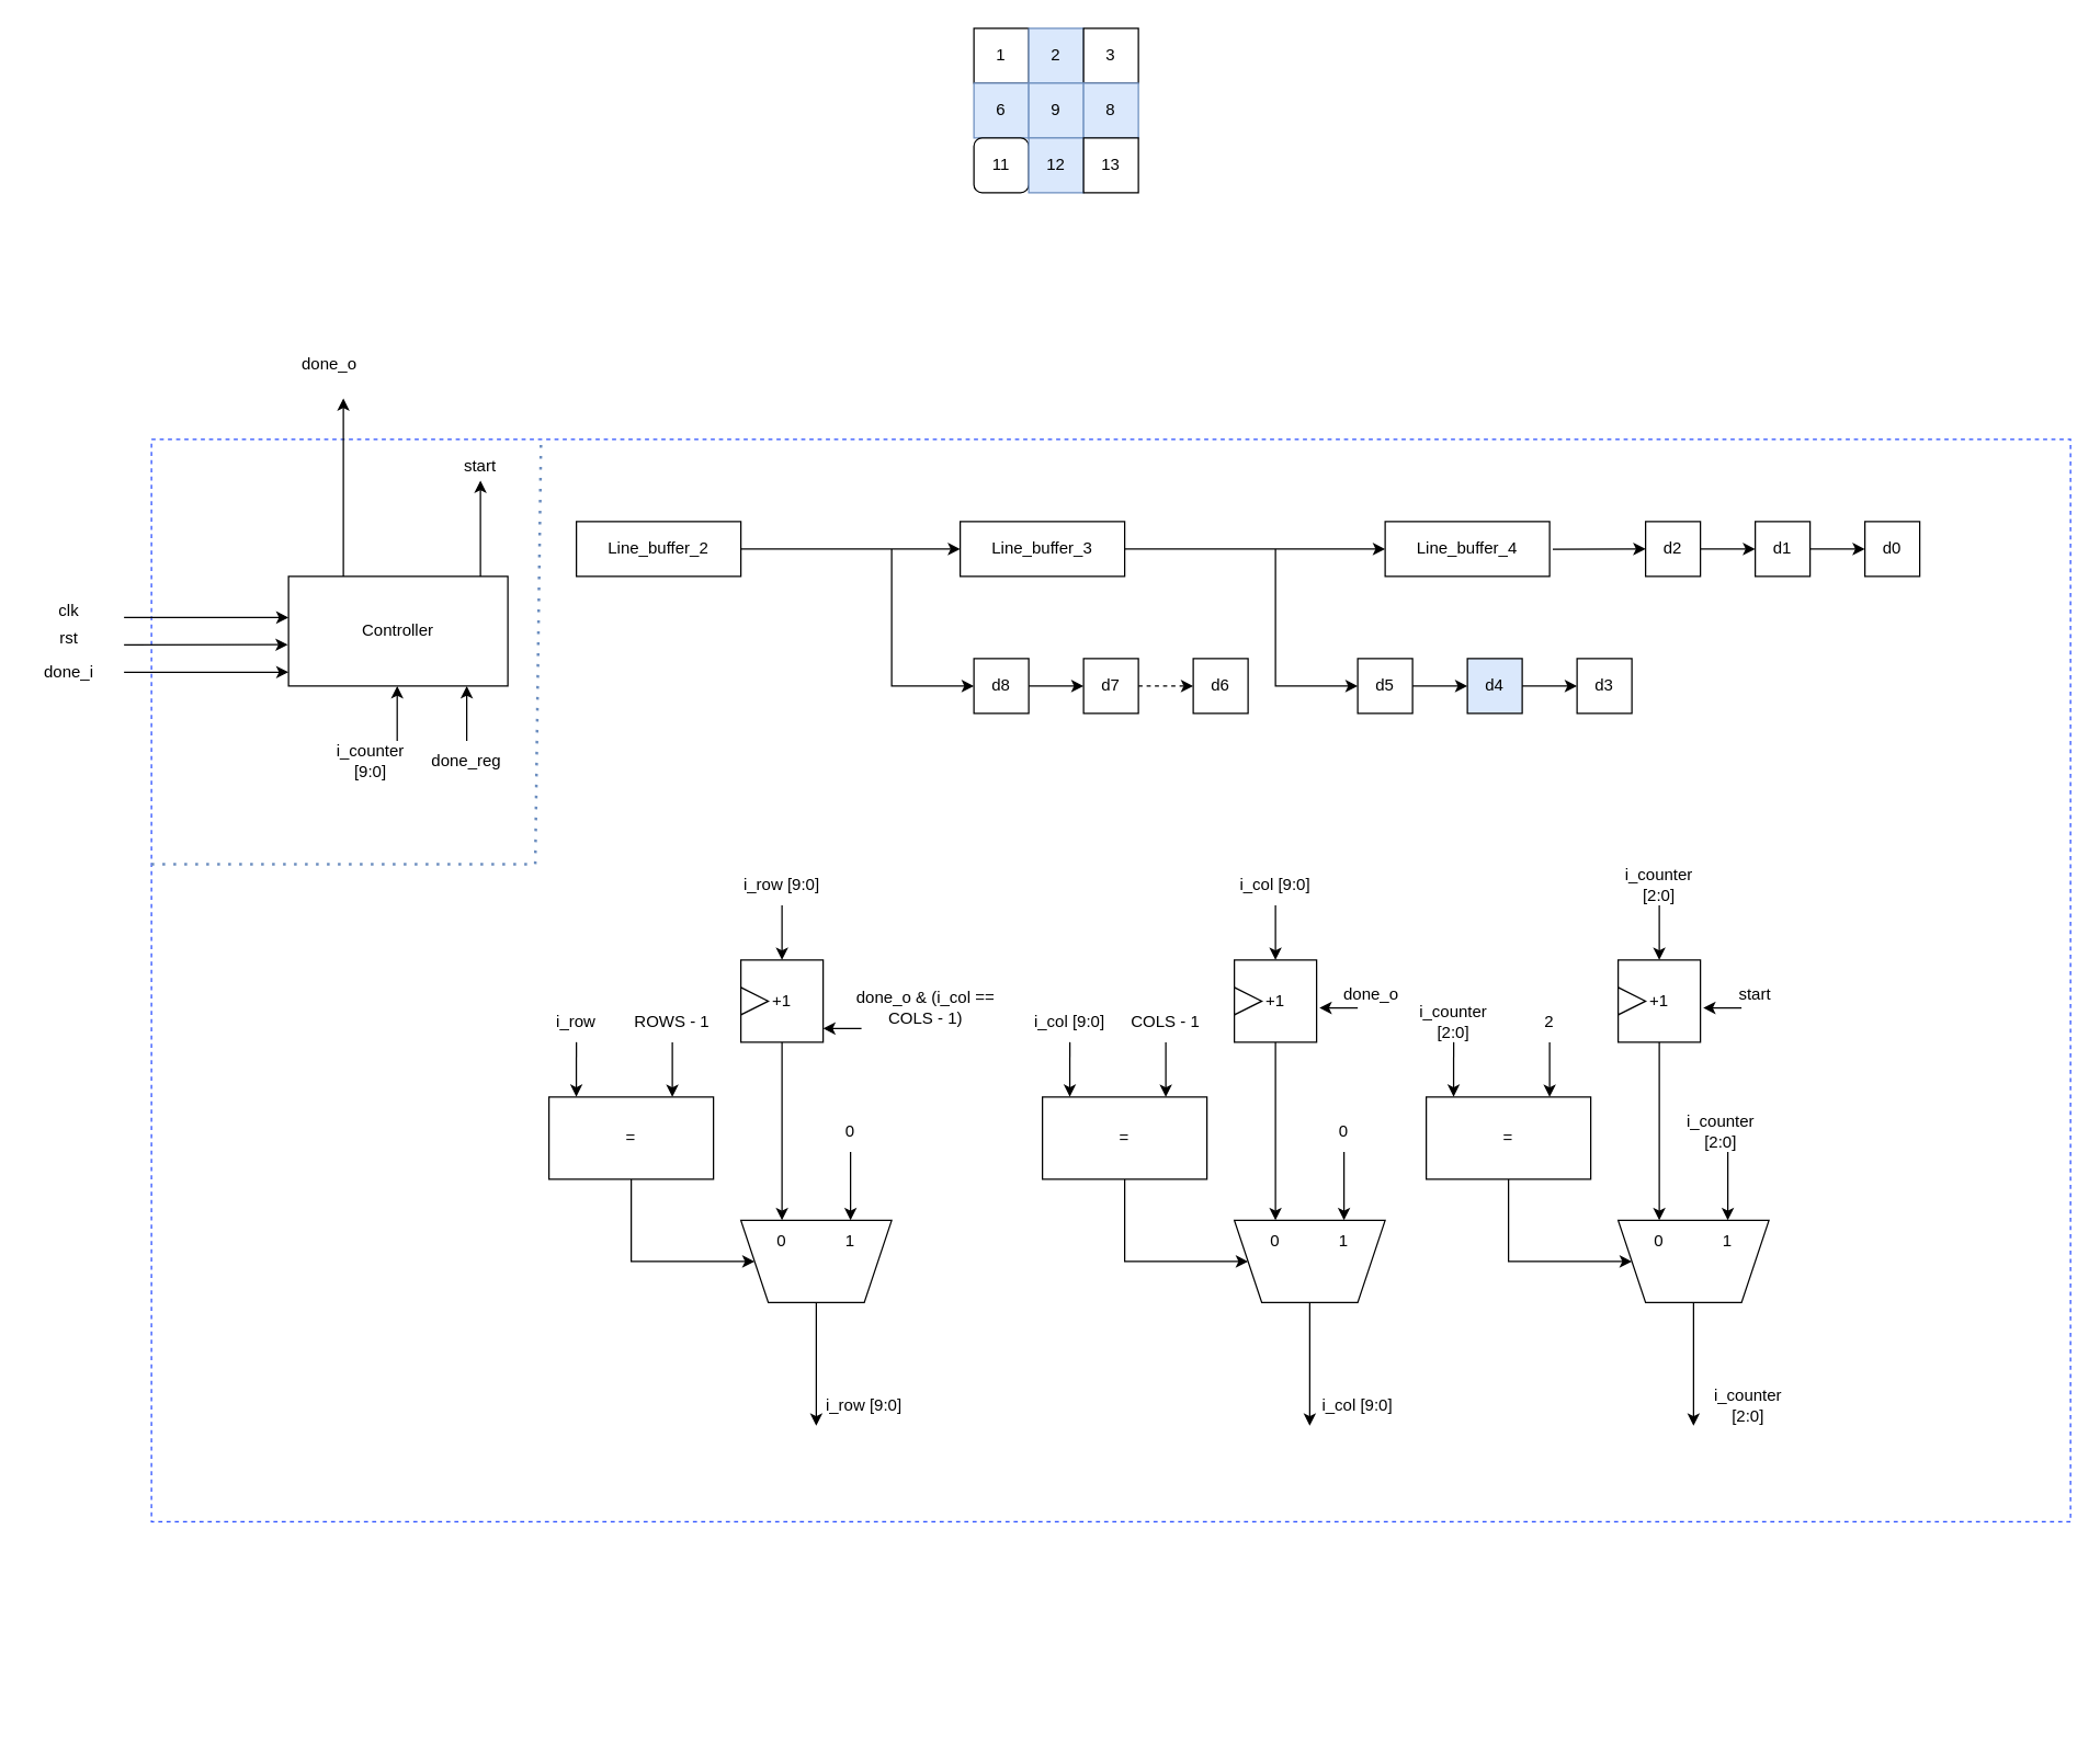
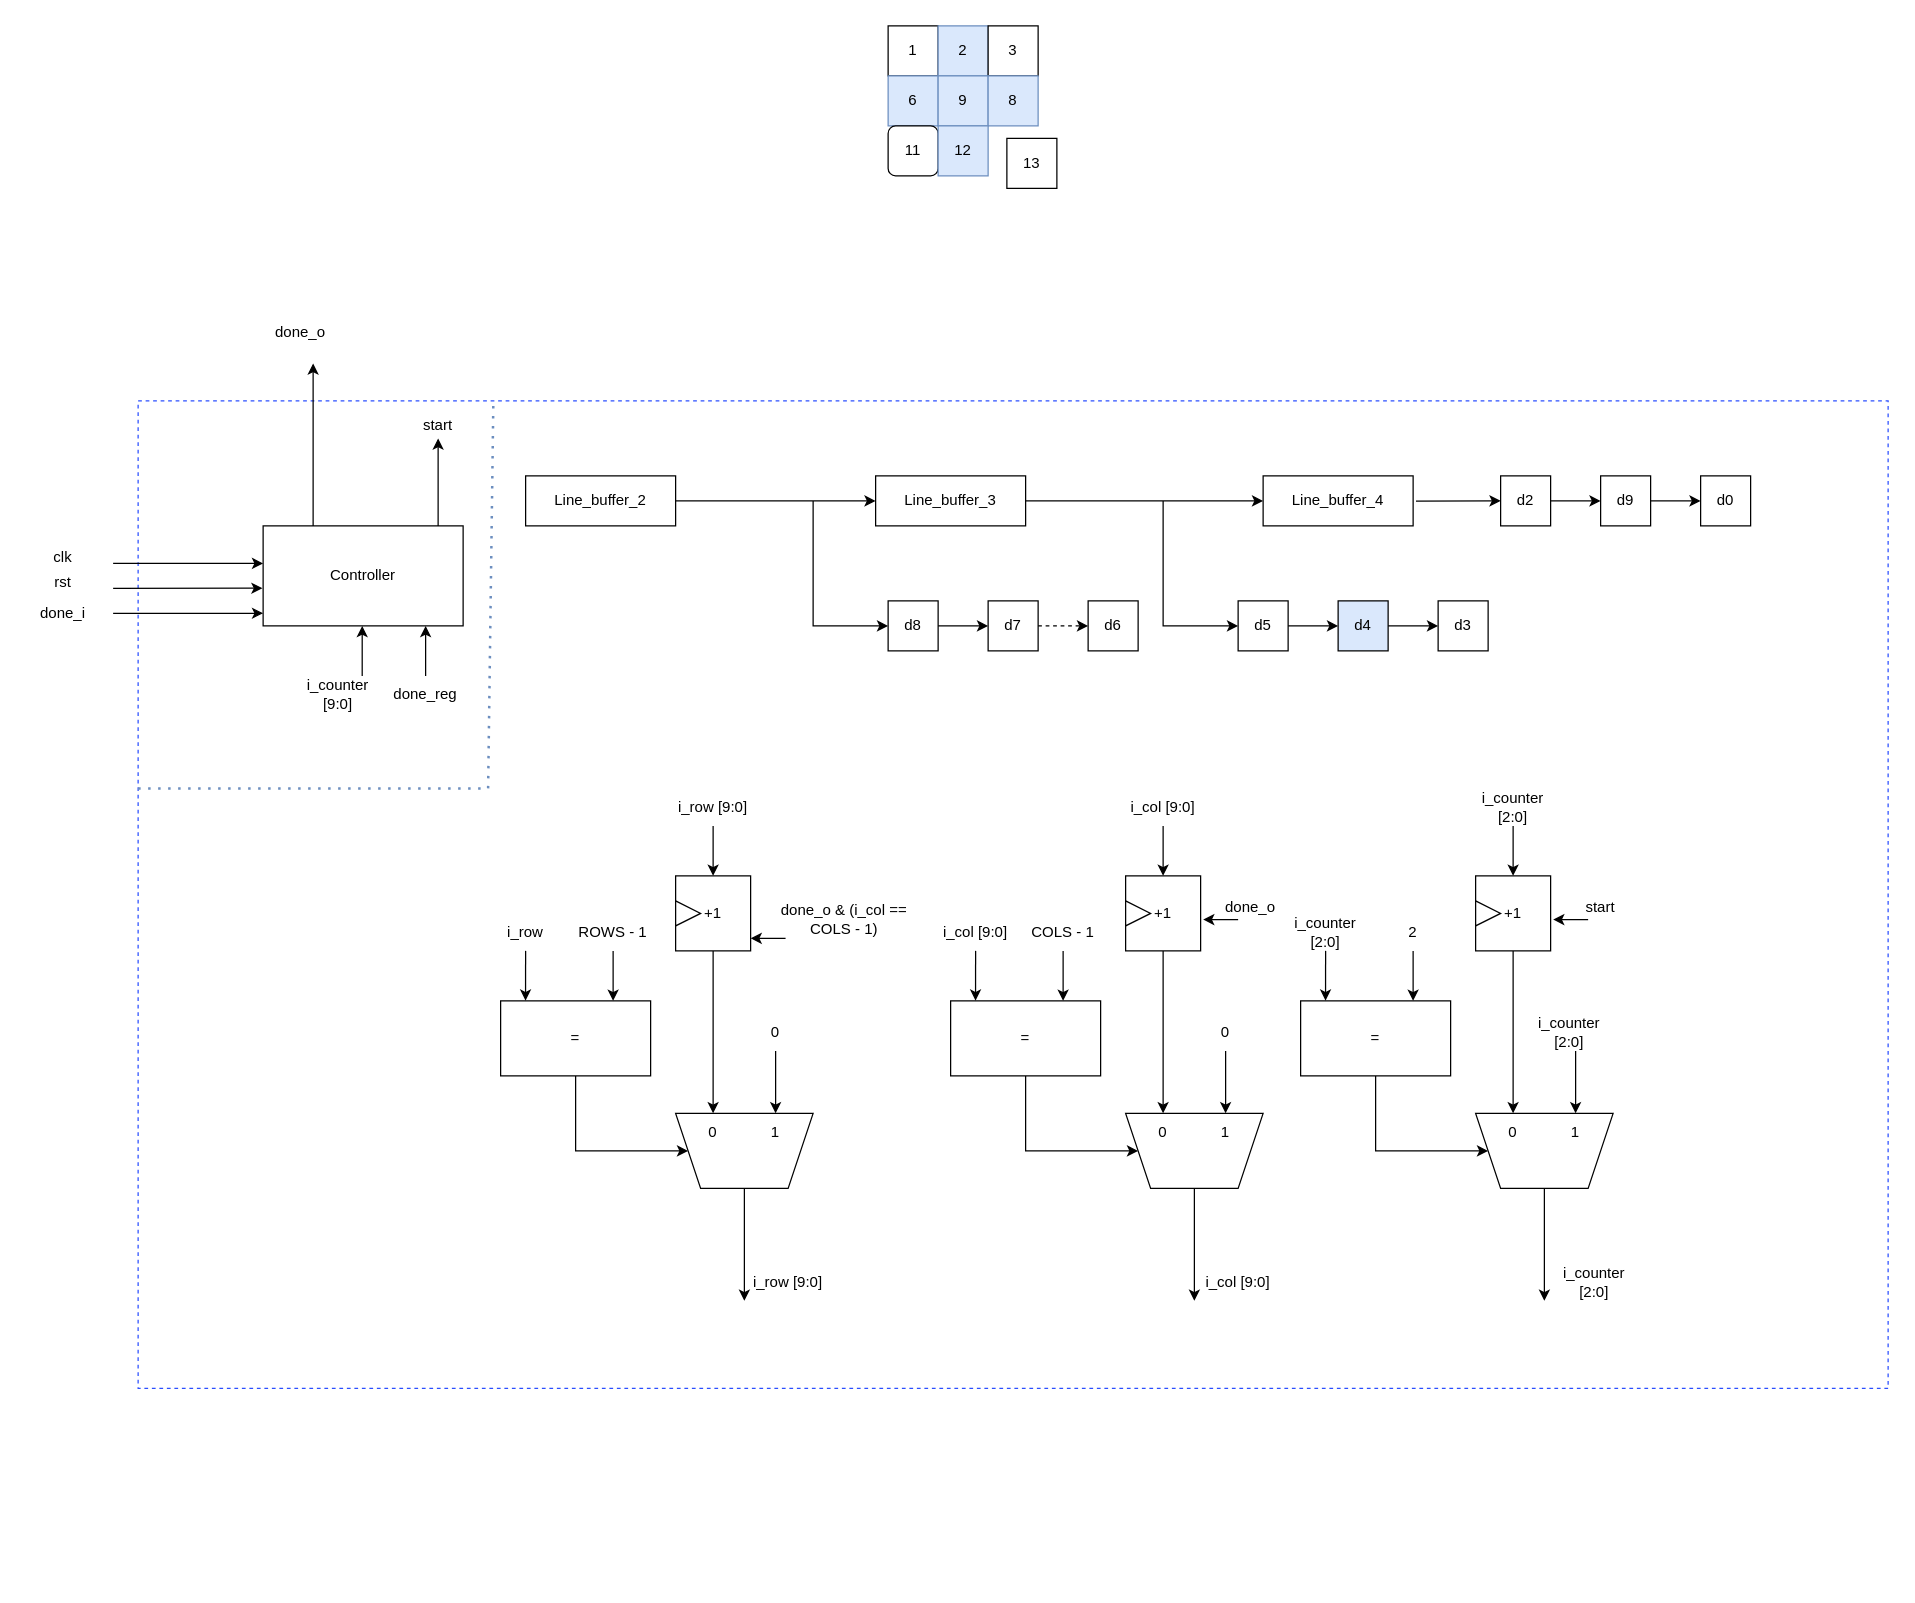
- <mxCell id="110" value="13" style="rounded=0;whiteSpace=wrap;html=1;" vertex="1" parent="1"><mxGeometry x="790" y="100" width="40" height="40" as="geometry" /></mxCell>
+ <mxCell id="110" value="13" style="rounded=0;whiteSpace=wrap;html=1;" vertex="1" parent="1"><mxGeometry x="805" y="110" width="40" height="40" as="geometry" /></mxCell>
- <mxCell id="22" value="d1" style="rounded=0;whiteSpace=wrap;html=1;" parent="1" vertex="1"><mxGeometry x="1280" y="380" width="40" height="40" as="geometry" /></mxCell>
+ <mxCell id="22" value="d9" style="rounded=0;whiteSpace=wrap;html=1;" parent="1" vertex="1"><mxGeometry x="1280" y="380" width="40" height="40" as="geometry" /></mxCell>
